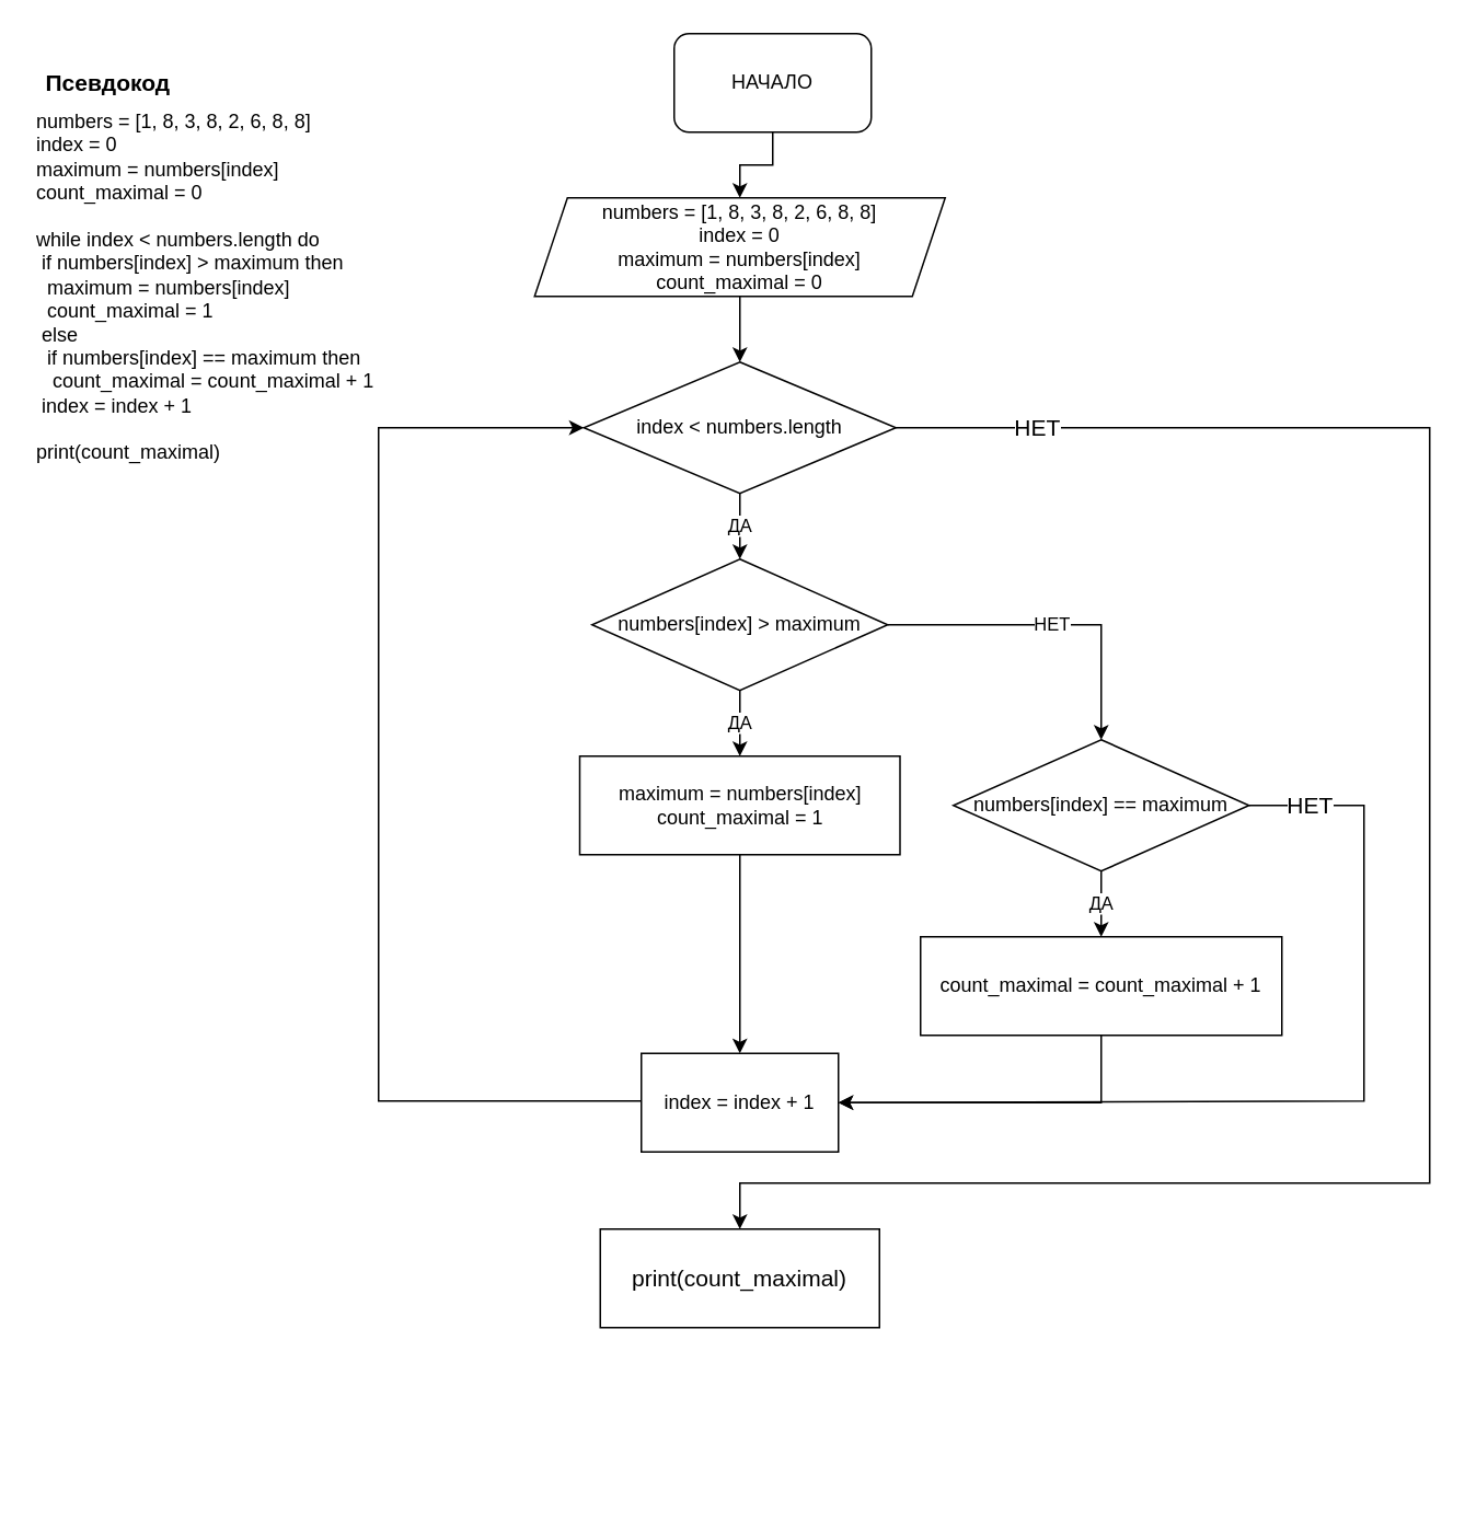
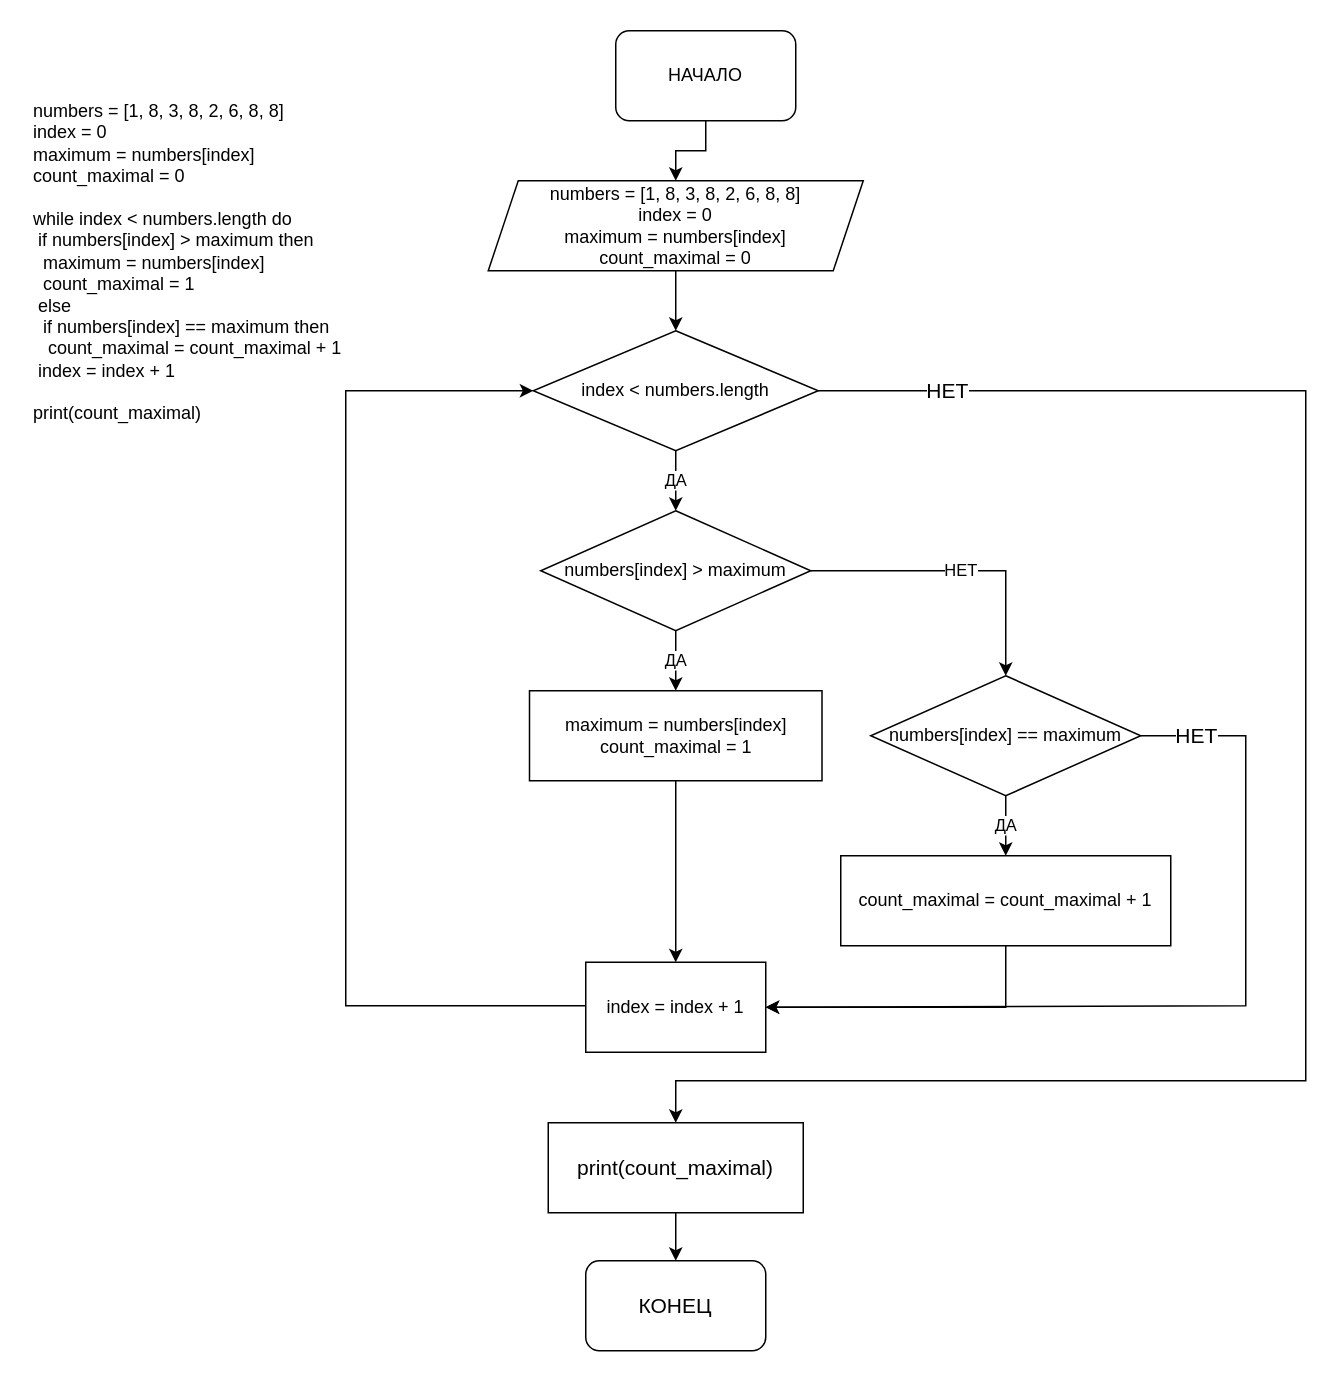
- <mxCell id="22" value="Псевдокод" style="text;html=1;resizable=0;autosize=1;align=center;verticalAlign=middle;points=[];fillColor=none;strokeColor=none;rounded=0;fontStyle=1;fontSize=14;" parent="1" vertex="1"><mxGeometry x="20" y="40" width="90" height="20" as="geometry" /></mxCell>
+ <mxCell id="23" style="edgeStyle=orthogonalEdgeStyle;rounded=0;orthogonalLoop=1;jettySize=auto;html=1;exitX=0.5;exitY=1;exitDx=0;exitDy=0;entryX=0.5;entryY=0;entryDx=0;entryDy=0;fontSize=14;" parent="1" source="24" target="25" edge="1"><mxGeometry relative="1" as="geometry" /></mxCell>
+ <mxCell id="25" value="КОНЕЦ" style="rounded=1;whiteSpace=wrap;html=1;fontSize=14;" parent="1" vertex="1"><mxGeometry x="390" y="840" width="120" height="60" as="geometry" /></mxCell>
